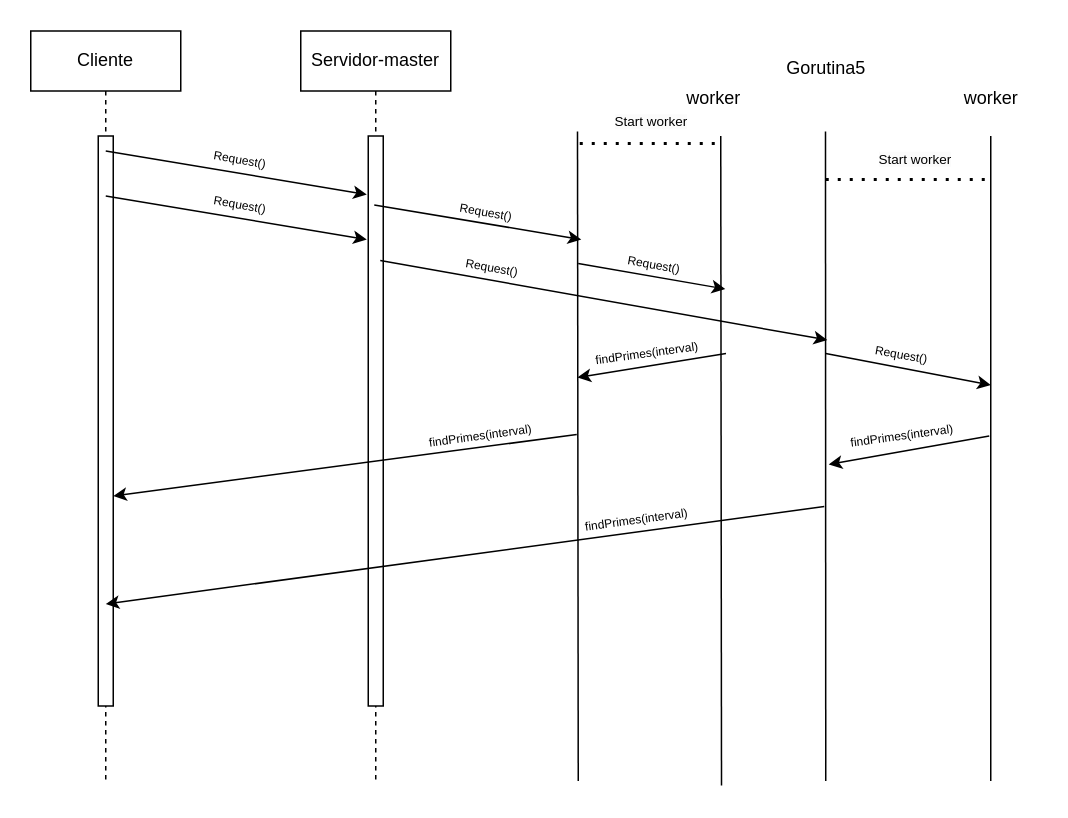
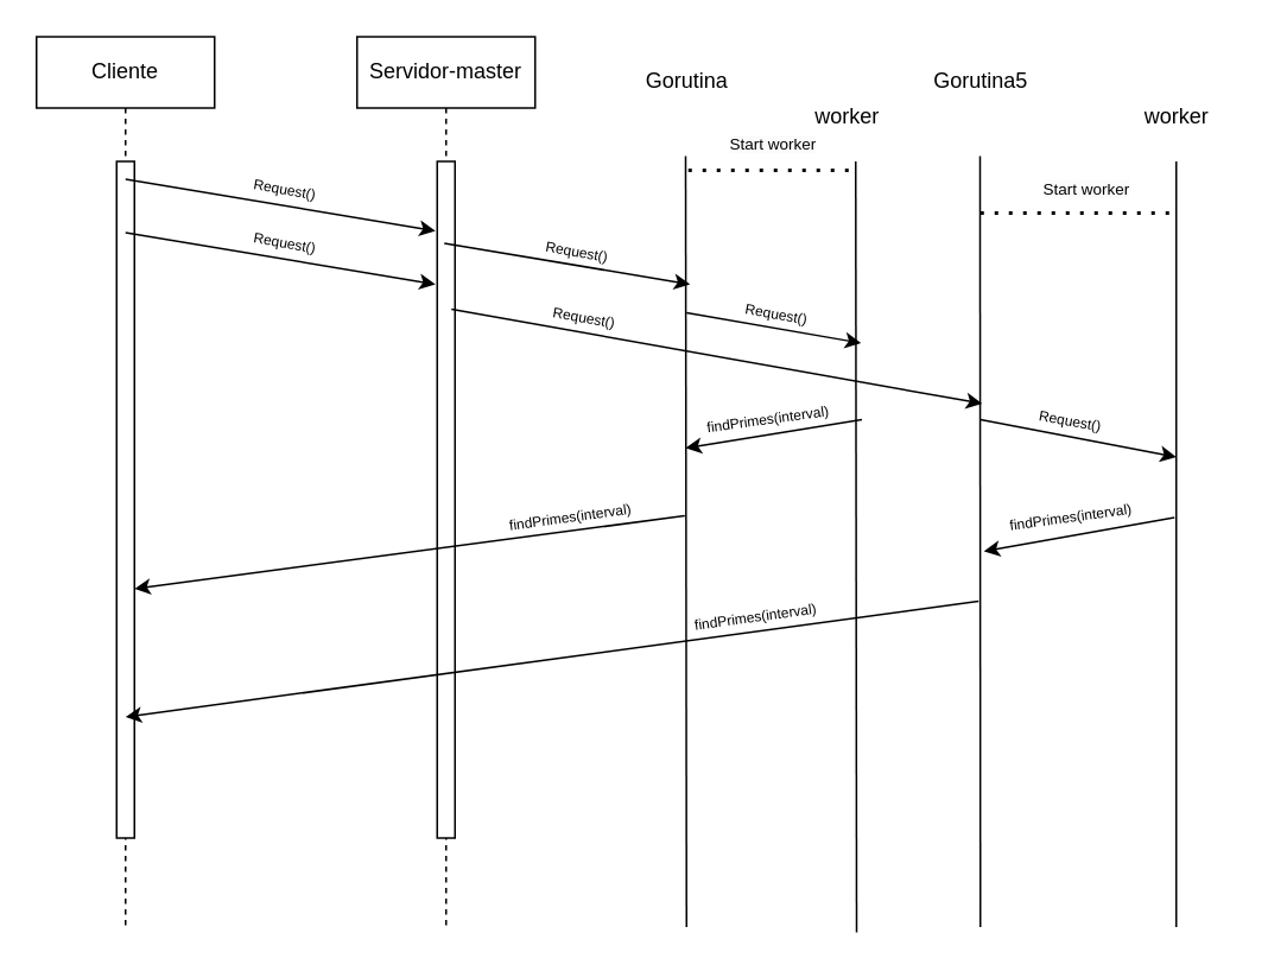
+ <mxCell id="11" value="Gorutina" style="text;html=1;align=center;verticalAlign=middle;resizable=0;points=[];autosize=1;strokeColor=none;fillColor=none;" parent="1" vertex="1"><mxGeometry x="350" y="30" width="70" height="30" as="geometry" /></mxCell>
